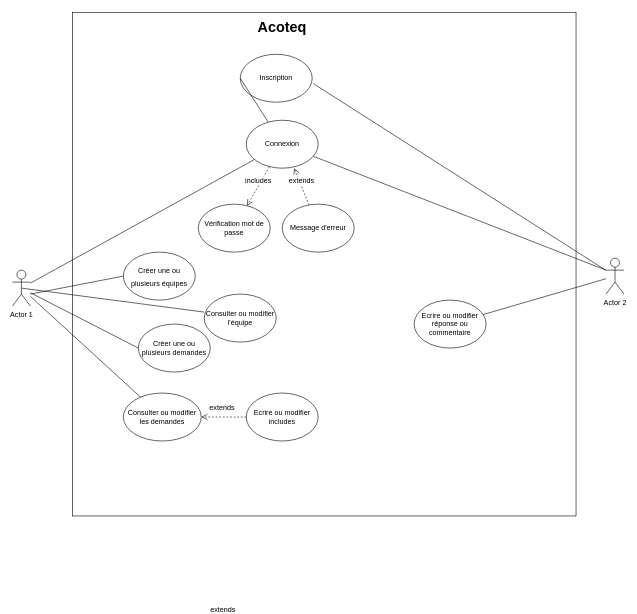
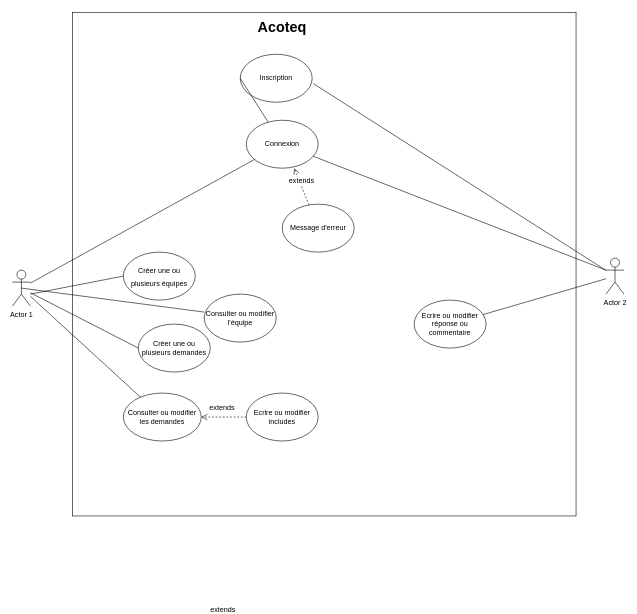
- <mxCell id="14" value="includes" style="html=1;verticalAlign=bottom;endArrow=open;dashed=1;endSize=8;rounded=0;fontSize=12;" parent="1" source="5" target="11" edge="1"><mxGeometry relative="1" as="geometry"><mxPoint x="400" y="450" as="sourcePoint" /><mxPoint x="320" y="450" as="targetPoint" /></mxGeometry></mxCell>
- <mxCell id="11" value="Vérification mot de passe" style="ellipse;whiteSpace=wrap;html=1;fontSize=12;" parent="1" vertex="1"><mxGeometry x="330" y="340" width="120" height="80" as="geometry" /></mxCell>
